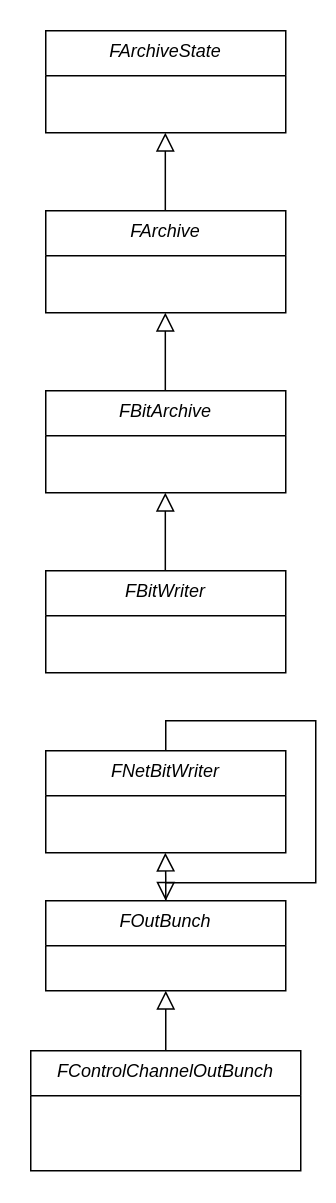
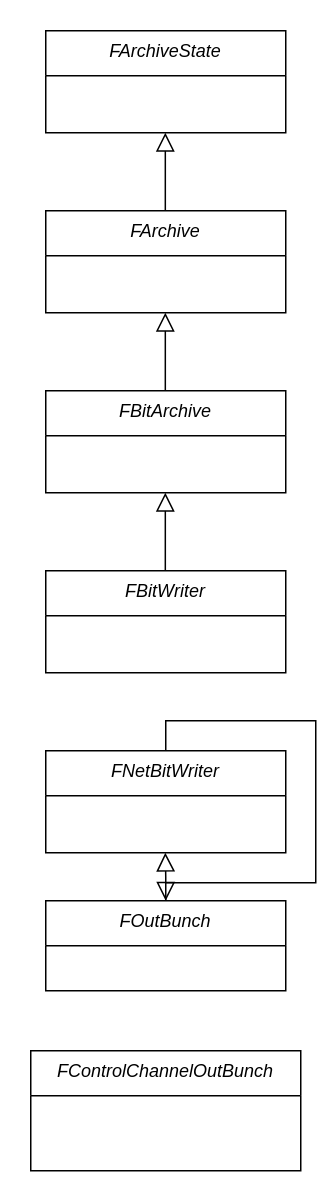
- <mxCell id="3" value="" style="endArrow=block;endSize=10;endFill=0;shadow=0;strokeWidth=1;rounded=0;edgeStyle=elbowEdgeStyle;elbow=vertical;exitX=0.5;exitY=0;exitDx=0;exitDy=0;" parent="1" source="10" target="2" edge="1"><mxGeometry width="160" relative="1" as="geometry"><mxPoint x="10" y="800" as="sourcePoint" /><mxPoint x="10" y="643" as="targetPoint" /></mxGeometry></mxCell>
